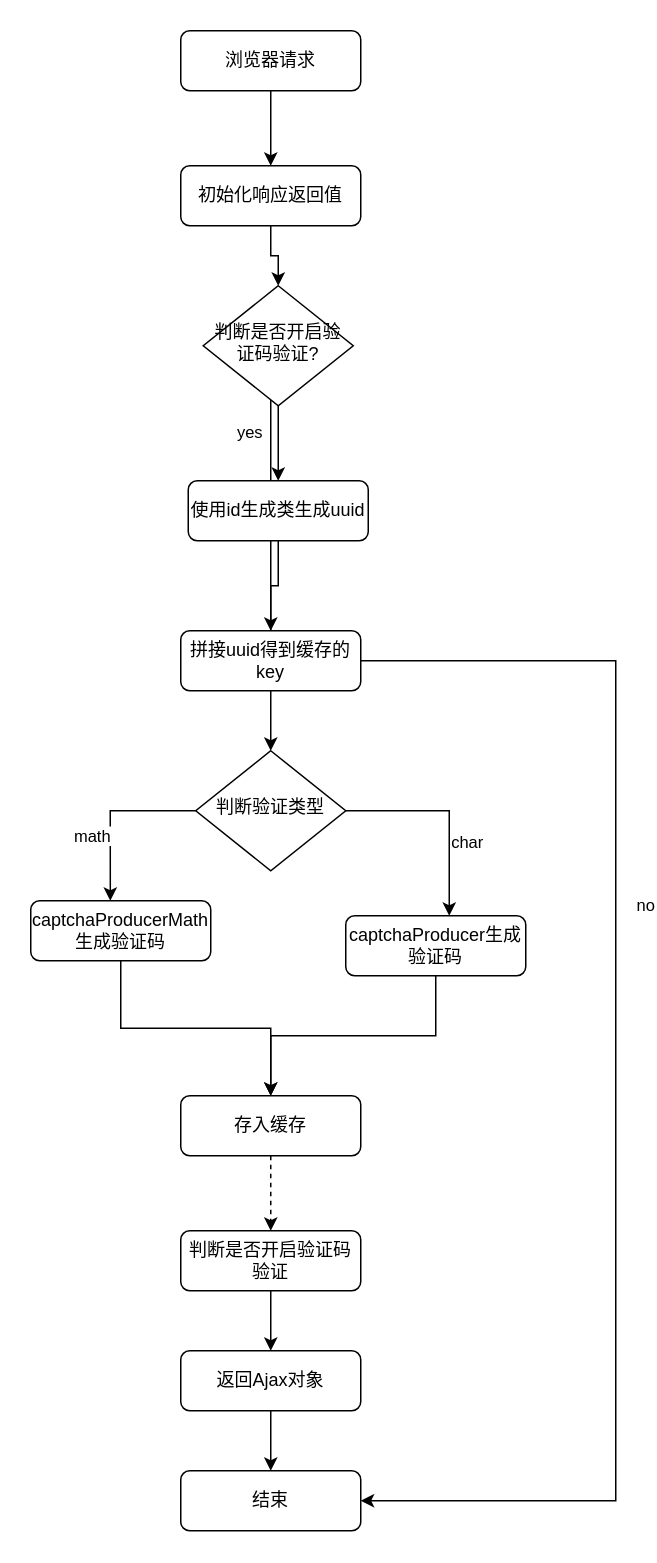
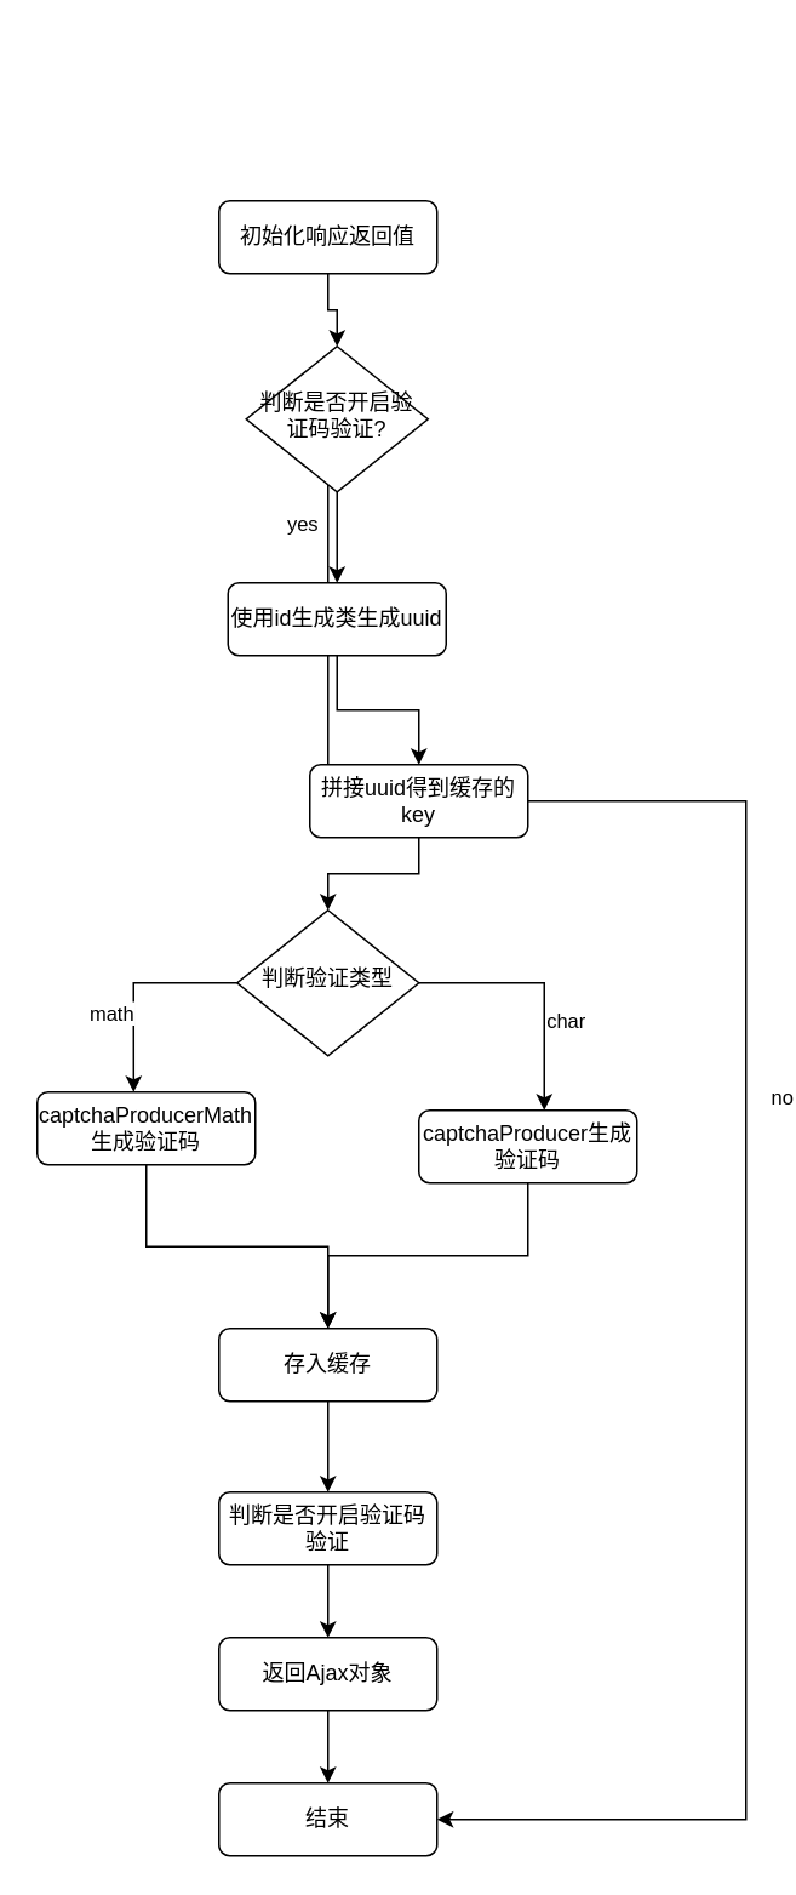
- <mxCell id="3" value="浏览器请求" style="rounded=1;whiteSpace=wrap;html=1;fontSize=12;glass=0;strokeWidth=1;shadow=0;" parent="1" vertex="1"><mxGeometry x="120" y="20" width="120" height="40" as="geometry" /></mxCell>
- <mxCell id="2" value="" style="edgeStyle=orthogonalEdgeStyle;rounded=0;orthogonalLoop=1;jettySize=auto;html=1;" edge="1" parent="1" source="3" target="5"><mxGeometry relative="1" as="geometry" /></mxCell>
- <mxCell id="13" value="拼接uuid得到缓存的key" style="rounded=1;whiteSpace=wrap;html=1;fontSize=12;glass=0;strokeWidth=1;shadow=0;" vertex="1" parent="1"><mxGeometry x="120" y="420" width="120" height="40" as="geometry" /></mxCell>
+ <mxCell id="13" value="拼接uuid得到缓存的key" style="rounded=1;whiteSpace=wrap;html=1;fontSize=12;glass=0;strokeWidth=1;shadow=0;" vertex="1" parent="1"><mxGeometry x="170" y="420" width="120" height="40" as="geometry" /></mxCell>
- <mxCell id="23" style="edgeStyle=orthogonalEdgeStyle;rounded=0;orthogonalLoop=1;jettySize=auto;html=1;dashed=1;" edge="1" parent="1" source="24" target="26"><mxGeometry relative="1" as="geometry" /></mxCell>
+ <mxCell id="23" style="edgeStyle=orthogonalEdgeStyle;rounded=0;orthogonalLoop=1;jettySize=auto;html=1;" edge="1" parent="1" source="24" target="26"><mxGeometry relative="1" as="geometry" /></mxCell>
